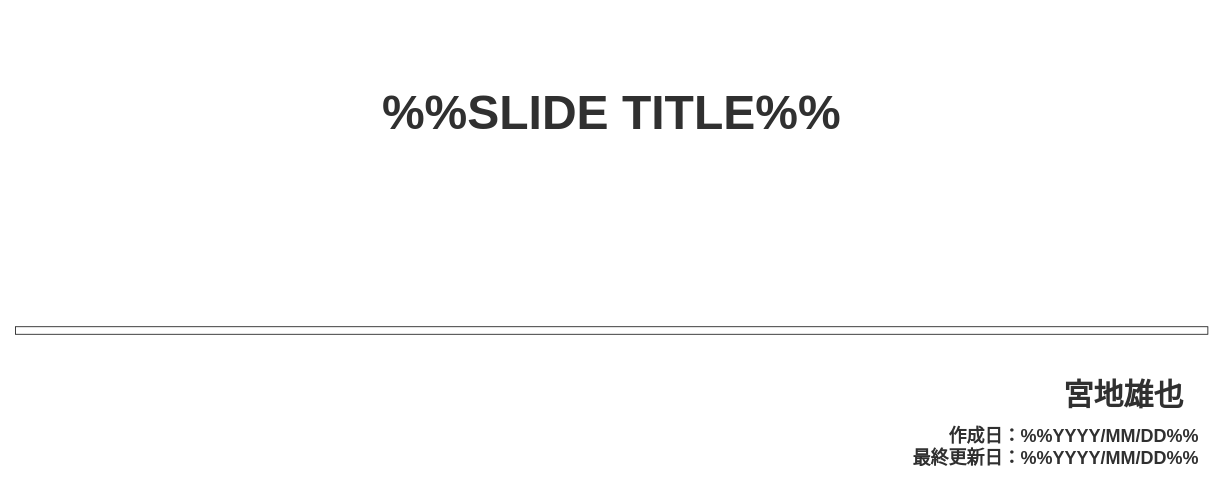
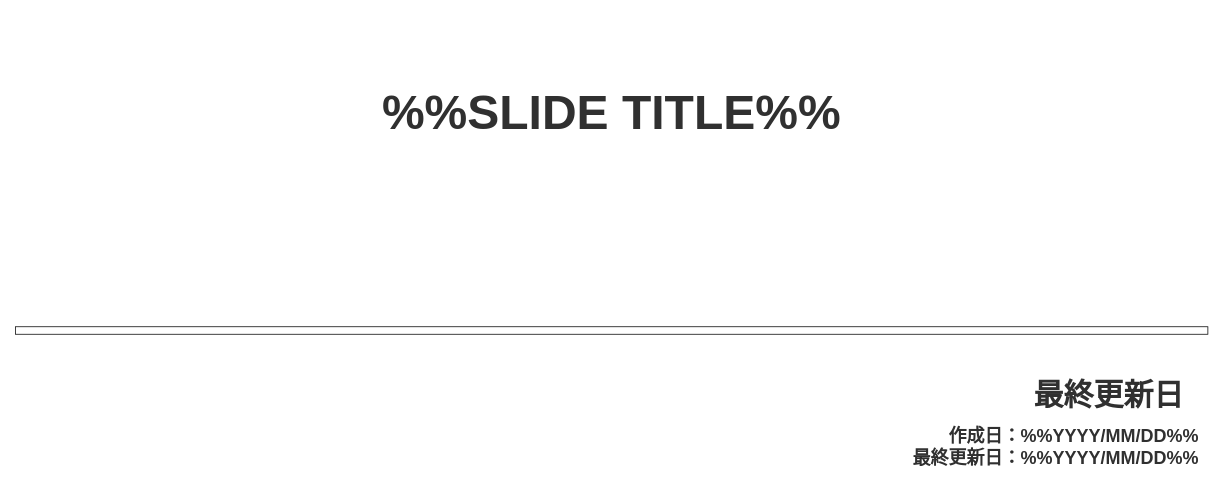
- <mxCell id="4" value="宮地雄也" style="text;strokeColor=none;align=right;fillColor=none;html=1;verticalAlign=middle;whiteSpace=wrap;rounded=0;fontSize=40;fontColor=#303030;fontStyle=1" parent="1" vertex="1"><mxGeometry x="1360" y="485" width="220" height="80" as="geometry" /></mxCell>
+ <mxCell id="4" value="最終更新日" style="text;strokeColor=none;align=right;fillColor=none;html=1;verticalAlign=middle;whiteSpace=wrap;rounded=0;fontSize=40;fontColor=#303030;fontStyle=1" parent="1" vertex="1"><mxGeometry x="1360" y="485" width="220" height="80" as="geometry" /></mxCell>
